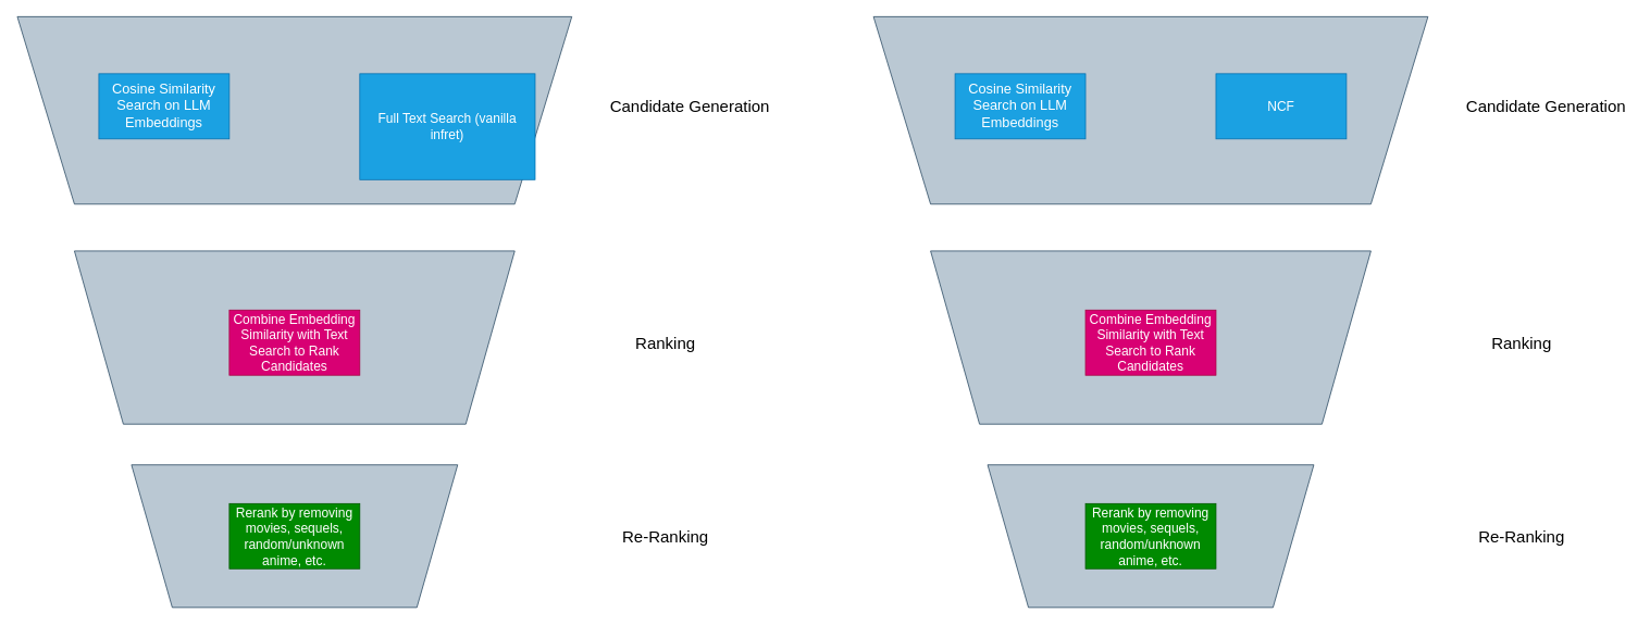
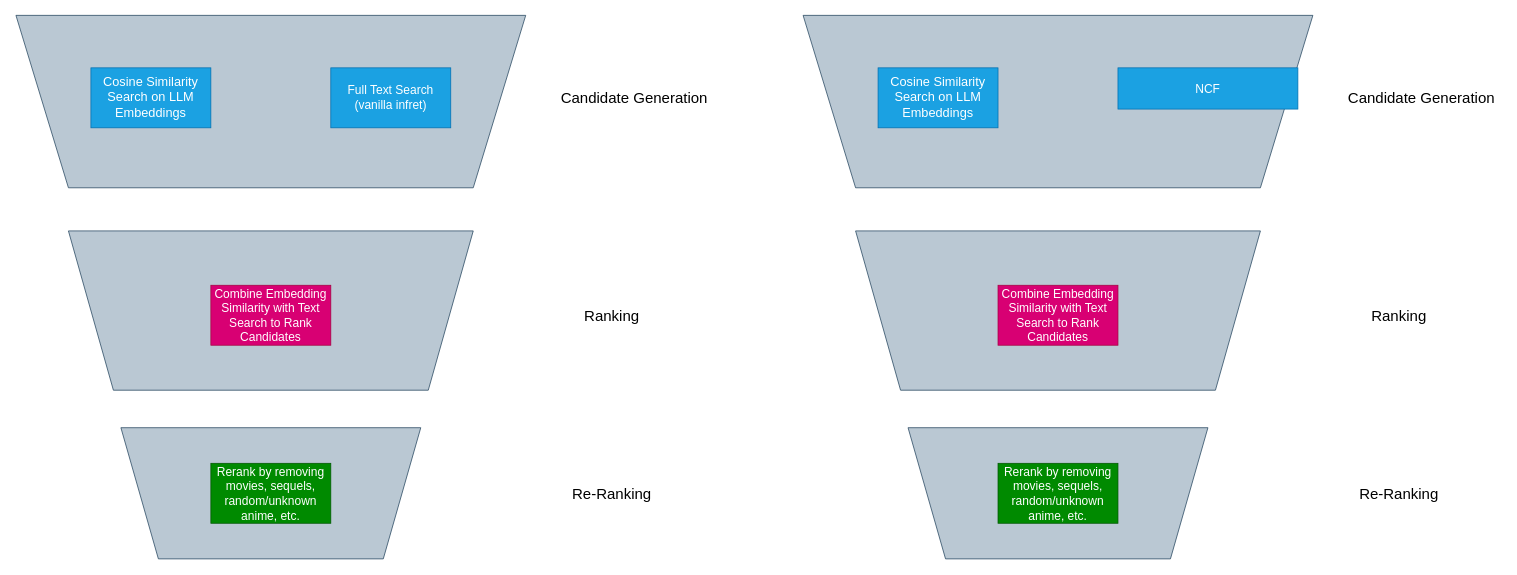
- <mxCell id="16" value="NCF" style="rounded=0;whiteSpace=wrap;html=1;fillColor=#1ba1e2;fontColor=#ffffff;strokeColor=#006EAF;fontSize=16;" vertex="1" parent="1"><mxGeometry x="1490" y="90" width="160" height="80" as="geometry" /></mxCell>
+ <mxCell id="16" value="NCF" style="rounded=0;whiteSpace=wrap;html=1;fillColor=#1ba1e2;fontColor=#ffffff;strokeColor=#006EAF;fontSize=16;" vertex="1" parent="1"><mxGeometry x="1490" y="90" width="240" height="55" as="geometry" /></mxCell>
- <mxCell id="6" value="Full Text Search (vanilla infret)" style="rounded=0;whiteSpace=wrap;html=1;fillColor=#1ba1e2;fontColor=#ffffff;strokeColor=#006EAF;fontSize=16;" parent="1" vertex="1"><mxGeometry x="440" y="90" width="215" height="130" as="geometry" /></mxCell>
+ <mxCell id="6" value="Full Text Search (vanilla infret)" style="rounded=0;whiteSpace=wrap;html=1;fillColor=#1ba1e2;fontColor=#ffffff;strokeColor=#006EAF;fontSize=16;" parent="1" vertex="1"><mxGeometry x="440" y="90" width="160" height="80" as="geometry" /></mxCell>
